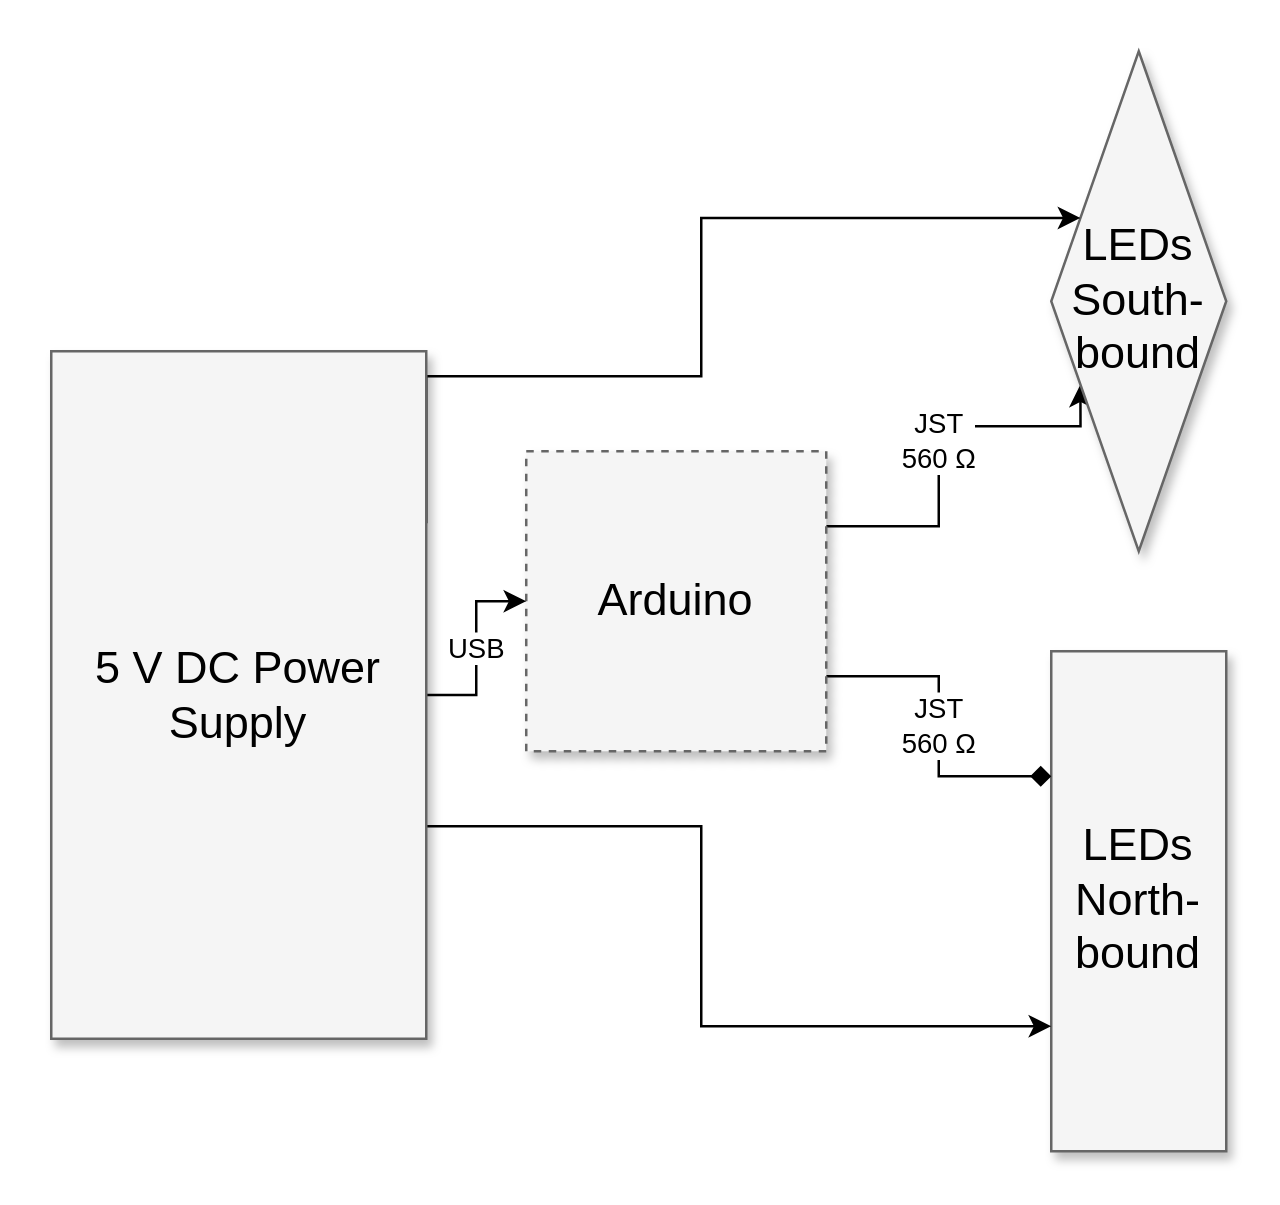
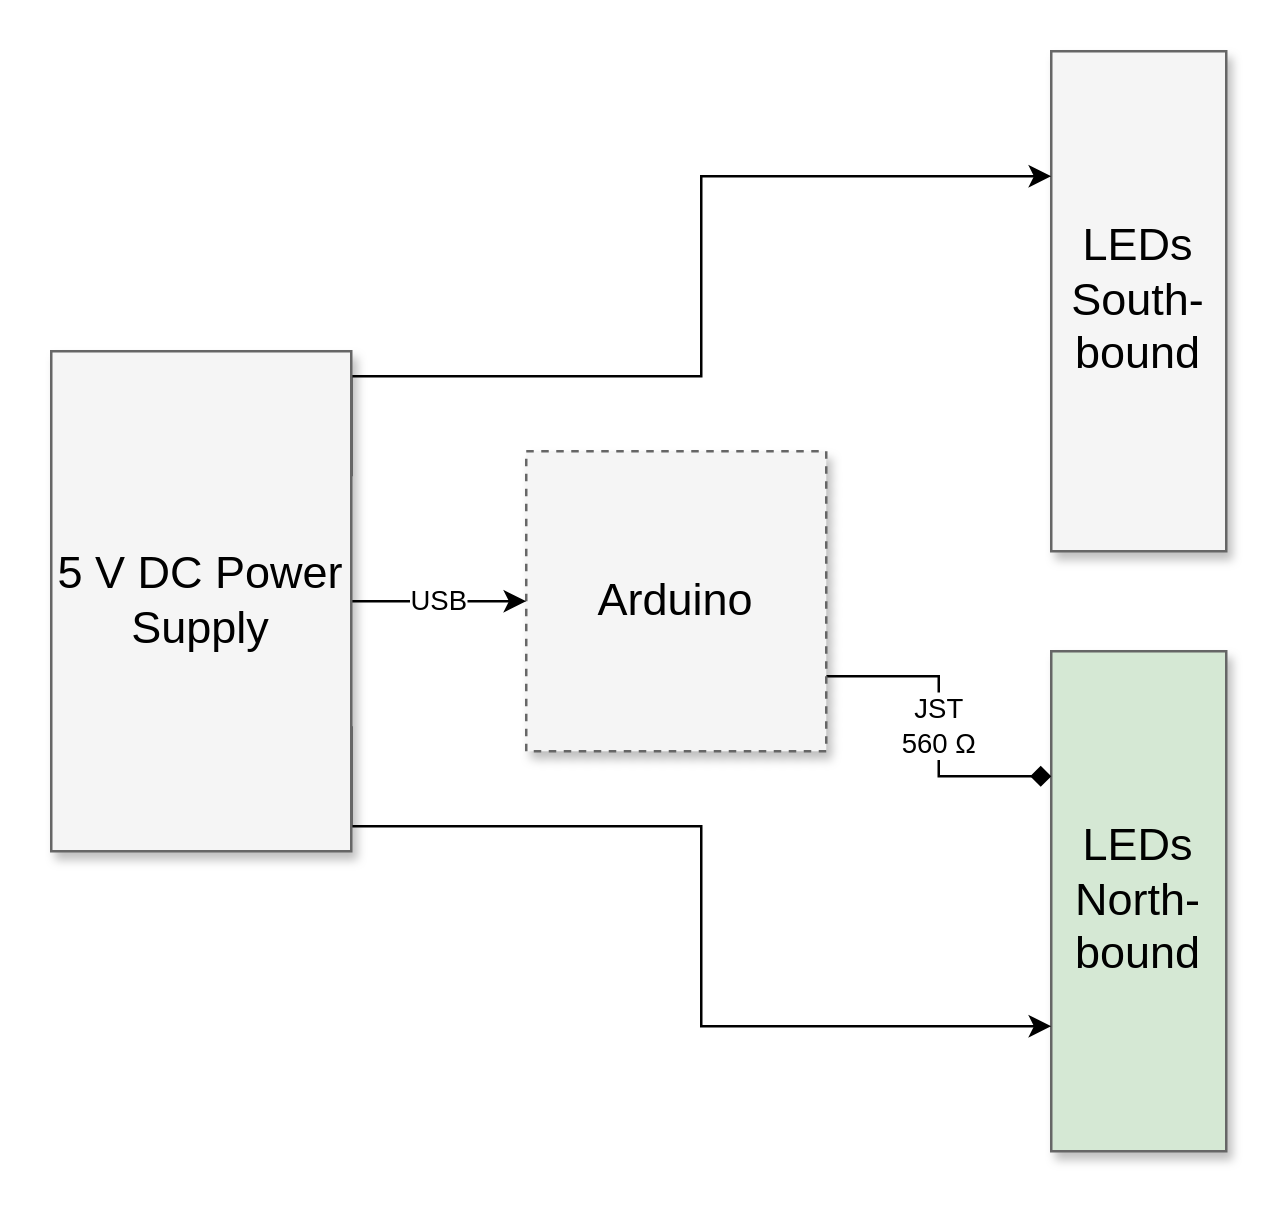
- <mxCell id="6" value="LEDs South-bound" style="rhombus;whiteSpace=wrap;html=1;shadow=1;fontSize=18;fillColor=#f5f5f5;strokeColor=#666666;" parent="1" vertex="1"><mxGeometry x="420" y="20" width="70" height="200" as="geometry" /></mxCell>
+ <mxCell id="6" value="LEDs South-bound" style="whiteSpace=wrap;html=1;shadow=1;fontSize=18;fillColor=#f5f5f5;strokeColor=#666666;" parent="1" vertex="1"><mxGeometry x="420" y="20" width="70" height="200" as="geometry" /></mxCell>
- <mxCell id="3" value="JST&lt;br&gt;560 Ω" style="edgeStyle=orthogonalEdgeStyle;rounded=0;orthogonalLoop=1;jettySize=auto;html=1;exitX=1;exitY=0.25;exitDx=0;exitDy=0;entryX=0;entryY=0.75;entryDx=0;entryDy=0;" edge="1" parent="1" source="5" target="6"><mxGeometry relative="1" as="geometry"><Array as="points"><mxPoint x="375" y="210" /><mxPoint x="375" y="170" /></Array></mxGeometry></mxCell>
- <mxCell id="10" value="5 V DC Power Supply" style="whiteSpace=wrap;html=1;shadow=1;fontSize=18;fillColor=#f5f5f5;strokeColor=#666666;" parent="1" vertex="1"><mxGeometry x="20" y="140" width="150" height="275" as="geometry" /></mxCell>
+ <mxCell id="10" value="5 V DC Power Supply" style="whiteSpace=wrap;html=1;shadow=1;fontSize=18;fillColor=#f5f5f5;strokeColor=#666666;" parent="1" vertex="1"><mxGeometry x="20" y="140" width="120" height="200" as="geometry" /></mxCell>
- <mxCell id="2" value="LEDs North-bound" style="whiteSpace=wrap;html=1;shadow=1;fontSize=18;fillColor=#f5f5f5;strokeColor=#666666;" parent="1" vertex="1"><mxGeometry x="420" y="260" width="70" height="200" as="geometry" /></mxCell>
+ <mxCell id="2" value="LEDs North-bound" style="whiteSpace=wrap;html=1;shadow=1;fontSize=18;fillColor=#d5e8d4;strokeColor=#666666;" parent="1" vertex="1"><mxGeometry x="420" y="260" width="70" height="200" as="geometry" /></mxCell>
